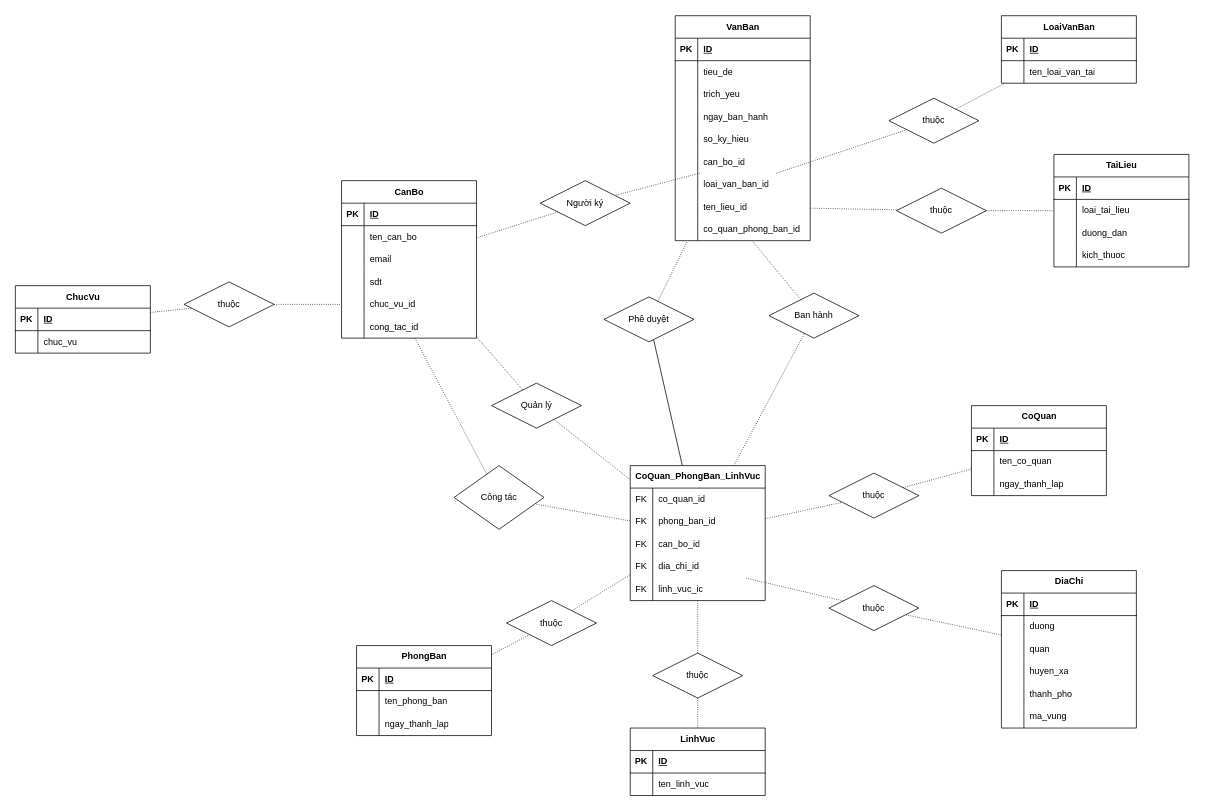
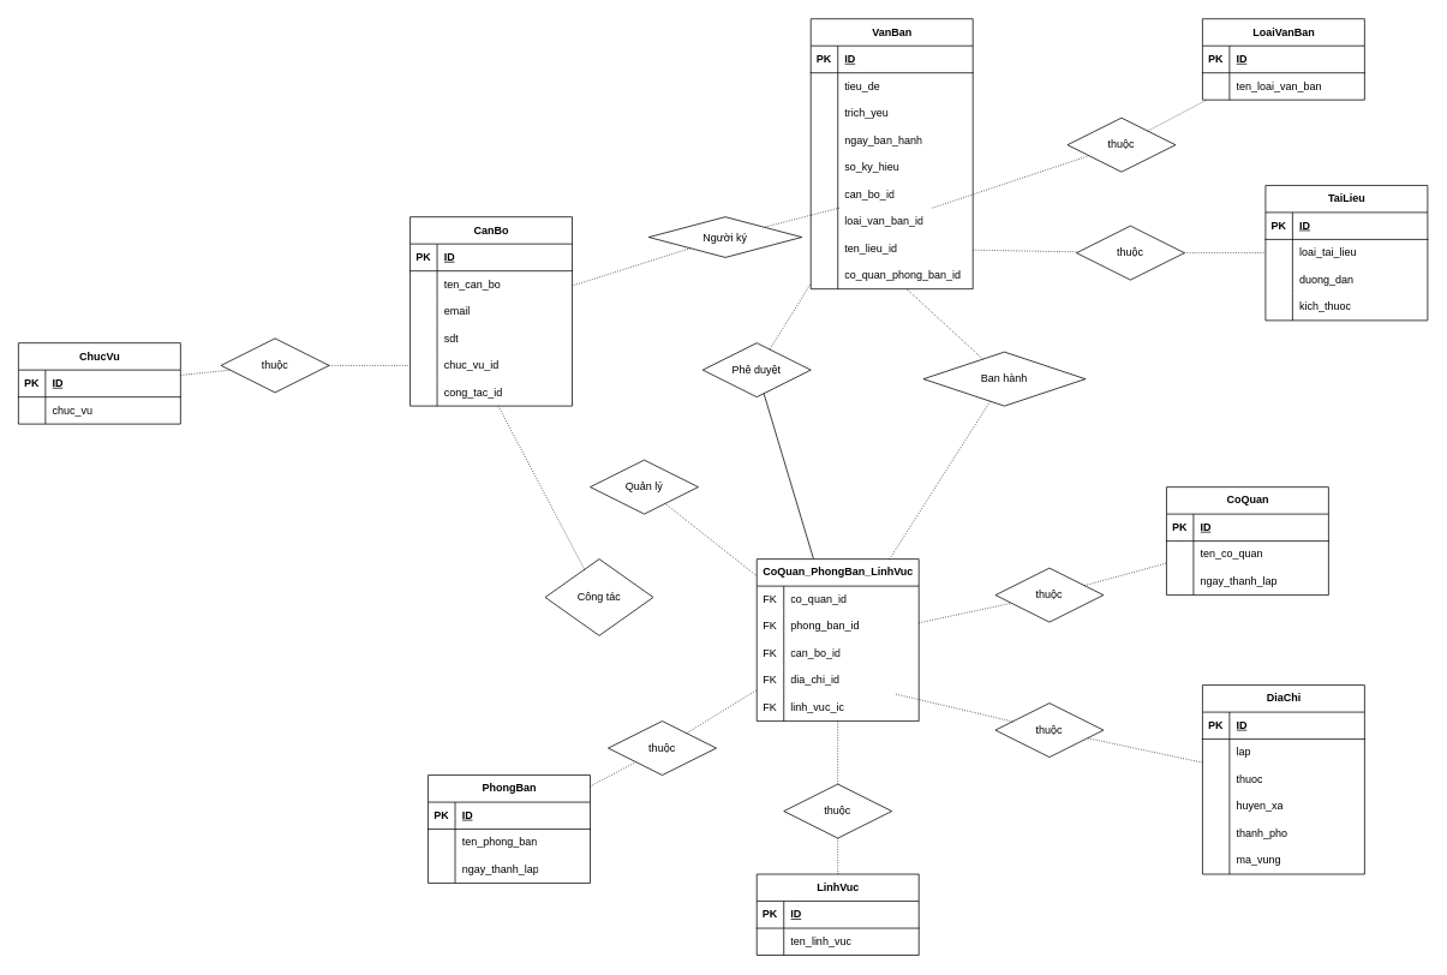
- <mxCell id="62" value="ten_loai_van_tai" style="shape=partialRectangle;connectable=0;fillColor=none;top=0;left=0;bottom=0;right=0;align=left;spacingLeft=6;overflow=hidden;whiteSpace=wrap;html=1;" parent="60" vertex="1"><mxGeometry x="30" width="150" height="30" as="geometry"><mxRectangle width="150" height="30" as="alternateBounds" /></mxGeometry></mxCell>
+ <mxCell id="62" value="ten_loai_van_ban" style="shape=partialRectangle;connectable=0;fillColor=none;top=0;left=0;bottom=0;right=0;align=left;spacingLeft=6;overflow=hidden;whiteSpace=wrap;html=1;" parent="60" vertex="1"><mxGeometry x="30" width="150" height="30" as="geometry"><mxRectangle width="150" height="30" as="alternateBounds" /></mxGeometry></mxCell>
- <mxCell id="133" value="Người ký" style="shape=rhombus;perimeter=rhombusPerimeter;whiteSpace=wrap;html=1;align=center;" parent="1" vertex="1"><mxGeometry x="720" y="240" width="120" height="60" as="geometry" /></mxCell>
+ <mxCell id="133" value="Người ký" style="shape=rhombus;perimeter=rhombusPerimeter;whiteSpace=wrap;html=1;align=center;" parent="1" vertex="1"><mxGeometry x="720" y="240" width="170" height="45" as="geometry" /></mxCell>
- <mxCell id="164" value="Ban hành" style="shape=rhombus;perimeter=rhombusPerimeter;whiteSpace=wrap;html=1;align=center;" vertex="1" parent="1"><mxGeometry x="1025" y="390" width="120" height="60" as="geometry" /></mxCell>
+ <mxCell id="164" value="Ban hành" style="shape=rhombus;perimeter=rhombusPerimeter;whiteSpace=wrap;html=1;align=center;" vertex="1" parent="1"><mxGeometry x="1025" y="390" width="180" height="60" as="geometry" /></mxCell>
- <mxCell id="106" value="Phê duyệt" style="shape=rhombus;perimeter=rhombusPerimeter;whiteSpace=wrap;html=1;align=center;" parent="1" vertex="1"><mxGeometry x="805" y="395" width="120" height="60" as="geometry" /></mxCell>
+ <mxCell id="106" value="Phê duyệt" style="shape=rhombus;perimeter=rhombusPerimeter;whiteSpace=wrap;html=1;align=center;" parent="1" vertex="1"><mxGeometry x="780" y="380" width="120" height="60" as="geometry" /></mxCell>
- <mxCell id="131" value="" style="endArrow=none;html=1;rounded=0;dashed=1;dashPattern=1 2;" parent="1" source="128" target="2" edge="1"><mxGeometry relative="1" as="geometry"><mxPoint x="855" y="147.83" as="sourcePoint" /><mxPoint x="795" y="450.83" as="targetPoint" /></mxGeometry></mxCell>
- <mxCell id="132" value="" style="resizable=0;html=1;whiteSpace=wrap;align=right;verticalAlign=bottom;" parent="131" connectable="0" vertex="1"><mxGeometry x="1" relative="1" as="geometry" /></mxCell>
- <mxCell id="189" value="" style="endArrow=none;html=1;rounded=0;dashed=1;dashPattern=1 2;" edge="1" parent="1" target="188" source="143"><mxGeometry relative="1" as="geometry"><mxPoint x="912.5" y="696" as="sourcePoint" /><mxPoint x="1272.5" y="11" as="targetPoint" /></mxGeometry></mxCell>
- <mxCell id="190" value="" style="resizable=0;html=1;whiteSpace=wrap;align=right;verticalAlign=bottom;" connectable="0" vertex="1" parent="189"><mxGeometry x="1" relative="1" as="geometry" /></mxCell>
- <mxCell id="175" value="duong" style="shape=partialRectangle;connectable=0;fillColor=none;top=0;left=0;bottom=0;right=0;align=left;spacingLeft=6;overflow=hidden;whiteSpace=wrap;html=1;" vertex="1" parent="173"><mxGeometry x="30" width="150" height="30" as="geometry"><mxRectangle width="150" height="30" as="alternateBounds" /></mxGeometry></mxCell>
+ <mxCell id="175" value="lap" style="shape=partialRectangle;connectable=0;fillColor=none;top=0;left=0;bottom=0;right=0;align=left;spacingLeft=6;overflow=hidden;whiteSpace=wrap;html=1;" vertex="1" parent="173"><mxGeometry x="30" width="150" height="30" as="geometry"><mxRectangle width="150" height="30" as="alternateBounds" /></mxGeometry></mxCell>
- <mxCell id="178" value="quan" style="shape=partialRectangle;connectable=0;fillColor=none;top=0;left=0;bottom=0;right=0;align=left;spacingLeft=6;overflow=hidden;whiteSpace=wrap;html=1;" vertex="1" parent="176"><mxGeometry x="30" width="150" height="30" as="geometry"><mxRectangle width="150" height="30" as="alternateBounds" /></mxGeometry></mxCell>
+ <mxCell id="178" value="thuoc" style="shape=partialRectangle;connectable=0;fillColor=none;top=0;left=0;bottom=0;right=0;align=left;spacingLeft=6;overflow=hidden;whiteSpace=wrap;html=1;" vertex="1" parent="176"><mxGeometry x="30" width="150" height="30" as="geometry"><mxRectangle width="150" height="30" as="alternateBounds" /></mxGeometry></mxCell>
